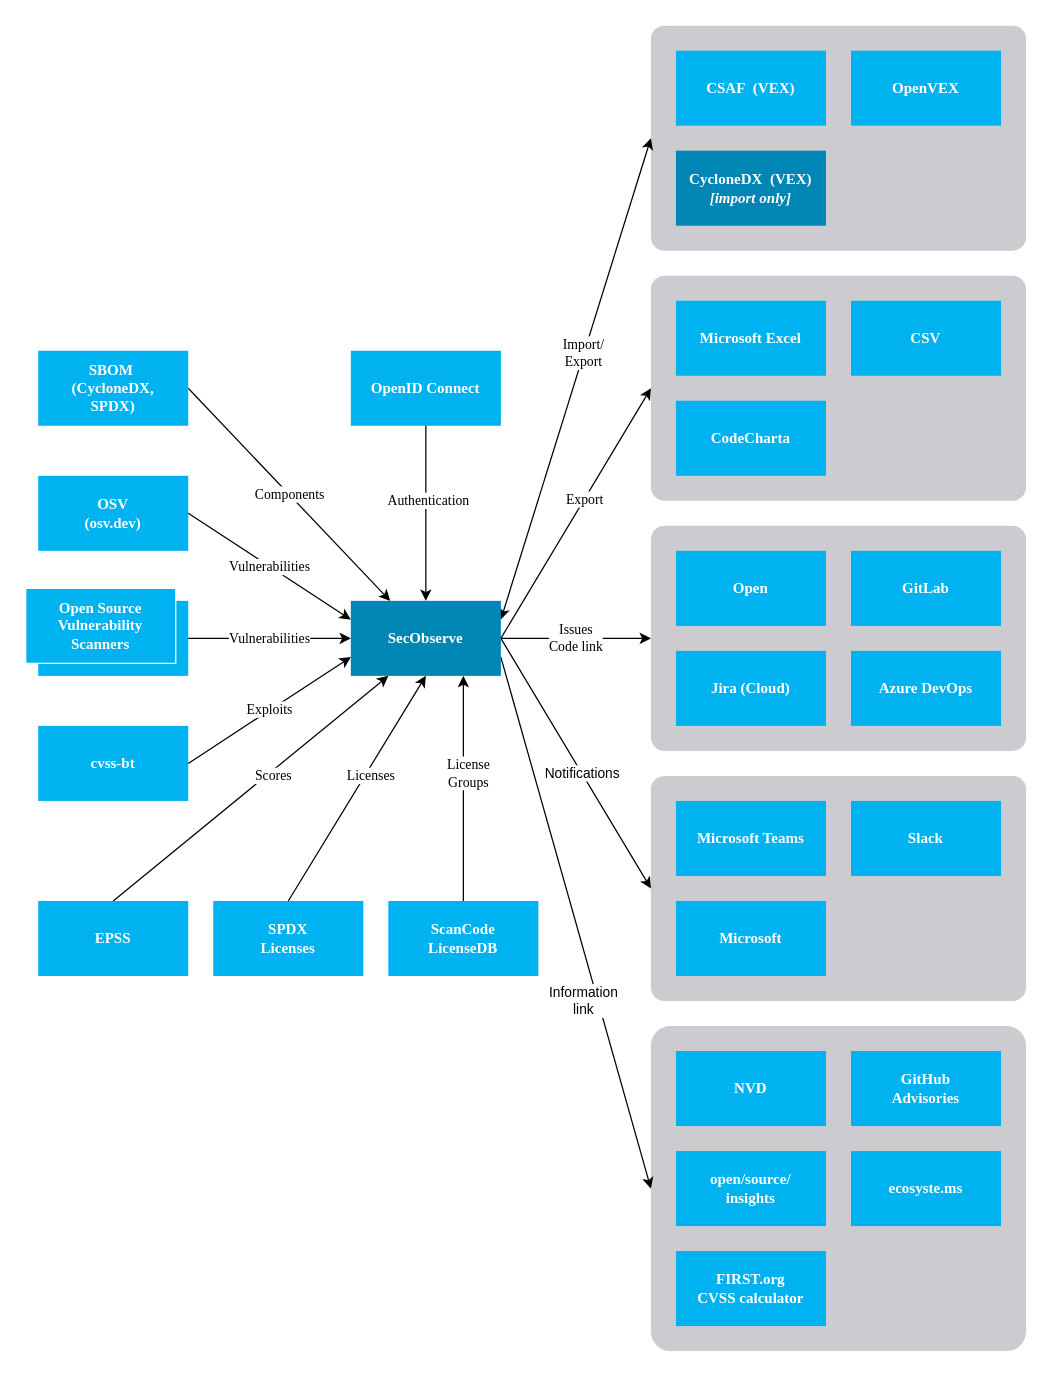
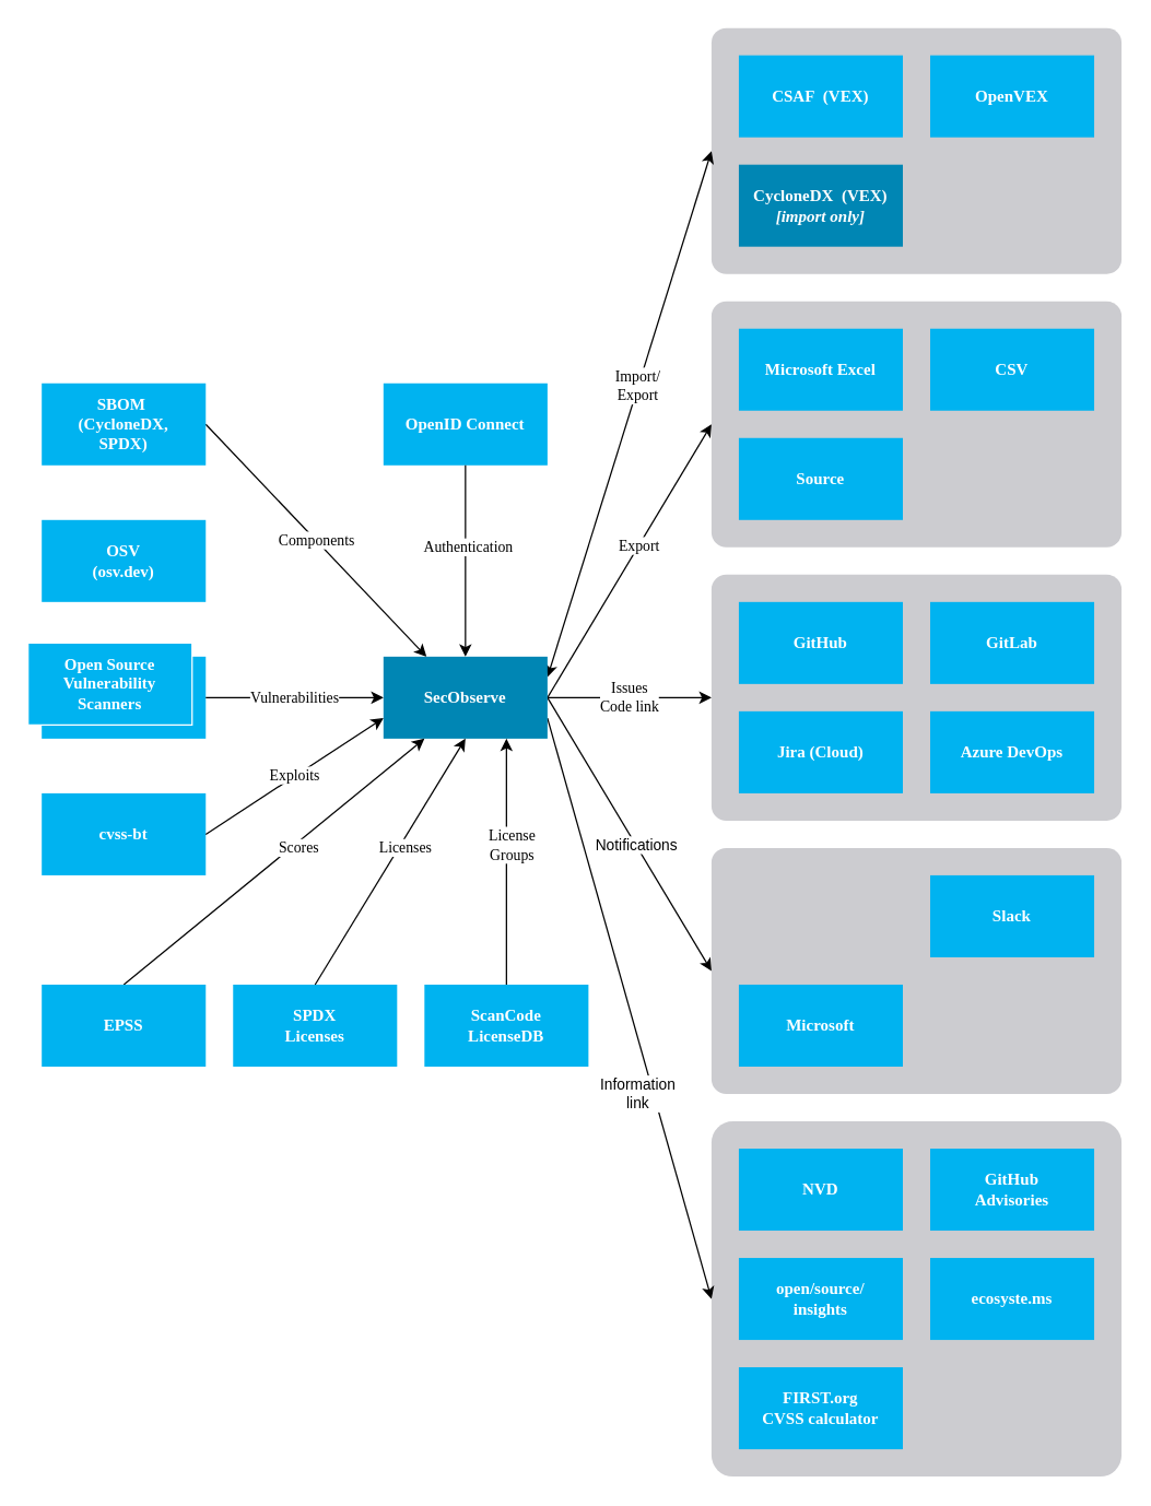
- <mxCell id="15" value="CodeCharta" style="rounded=0;whiteSpace=wrap;html=1;fontFamily=Poppins;fontSource=https%3A%2F%2Ffonts.googleapis.com%2Fcss%3Ffamily%3DPoppins;fillColor=#00B3F0;strokeColor=none;fontColor=#ffffff;fontStyle=1" parent="1" vertex="1"><mxGeometry x="540" y="320" width="120" height="60" as="geometry" /></mxCell>
+ <mxCell id="15" value="Source" style="rounded=0;whiteSpace=wrap;html=1;fontFamily=Poppins;fontSource=https%3A%2F%2Ffonts.googleapis.com%2Fcss%3Ffamily%3DPoppins;fillColor=#00B3F0;strokeColor=none;fontColor=#ffffff;fontStyle=1" parent="1" vertex="1"><mxGeometry x="540" y="320" width="120" height="60" as="geometry" /></mxCell>
- <mxCell id="51" value="Vulnerabilities" style="endArrow=classic;html=1;rounded=0;exitX=1;exitY=0.5;exitDx=0;exitDy=0;fontFamily=Poppins;fontSource=https%3A%2F%2Ffonts.googleapis.com%2Fcss%3Ffamily%3DPoppins;entryX=0;entryY=0.25;entryDx=0;entryDy=0;" parent="1" source="50" target="31" edge="1"><mxGeometry width="50" height="50" relative="1" as="geometry"><mxPoint x="160" y="460" as="sourcePoint" /><mxPoint x="220" y="420" as="targetPoint" /></mxGeometry></mxCell>
- <mxCell id="24" value="Open" style="rounded=0;whiteSpace=wrap;html=1;fontFamily=Poppins;fontSource=https%3A%2F%2Ffonts.googleapis.com%2Fcss%3Ffamily%3DPoppins;fillColor=#00B3F0;strokeColor=none;fontColor=#ffffff;fontStyle=1" parent="1" vertex="1"><mxGeometry x="540" y="440" width="120" height="60" as="geometry" /></mxCell>
+ <mxCell id="24" value="GitHub" style="rounded=0;whiteSpace=wrap;html=1;fontFamily=Poppins;fontSource=https%3A%2F%2Ffonts.googleapis.com%2Fcss%3Ffamily%3DPoppins;fillColor=#00B3F0;strokeColor=none;fontColor=#ffffff;fontStyle=1" parent="1" vertex="1"><mxGeometry x="540" y="440" width="120" height="60" as="geometry" /></mxCell>
- <mxCell id="12" value="Microsoft Teams" style="rounded=0;whiteSpace=wrap;html=1;fontFamily=Poppins;fontSource=https%3A%2F%2Ffonts.googleapis.com%2Fcss%3Ffamily%3DPoppins;fillColor=#00B3F0;strokeColor=none;fontColor=#ffffff;fontStyle=1" parent="1" vertex="1"><mxGeometry x="540" y="640" width="120" height="60" as="geometry" /></mxCell>
